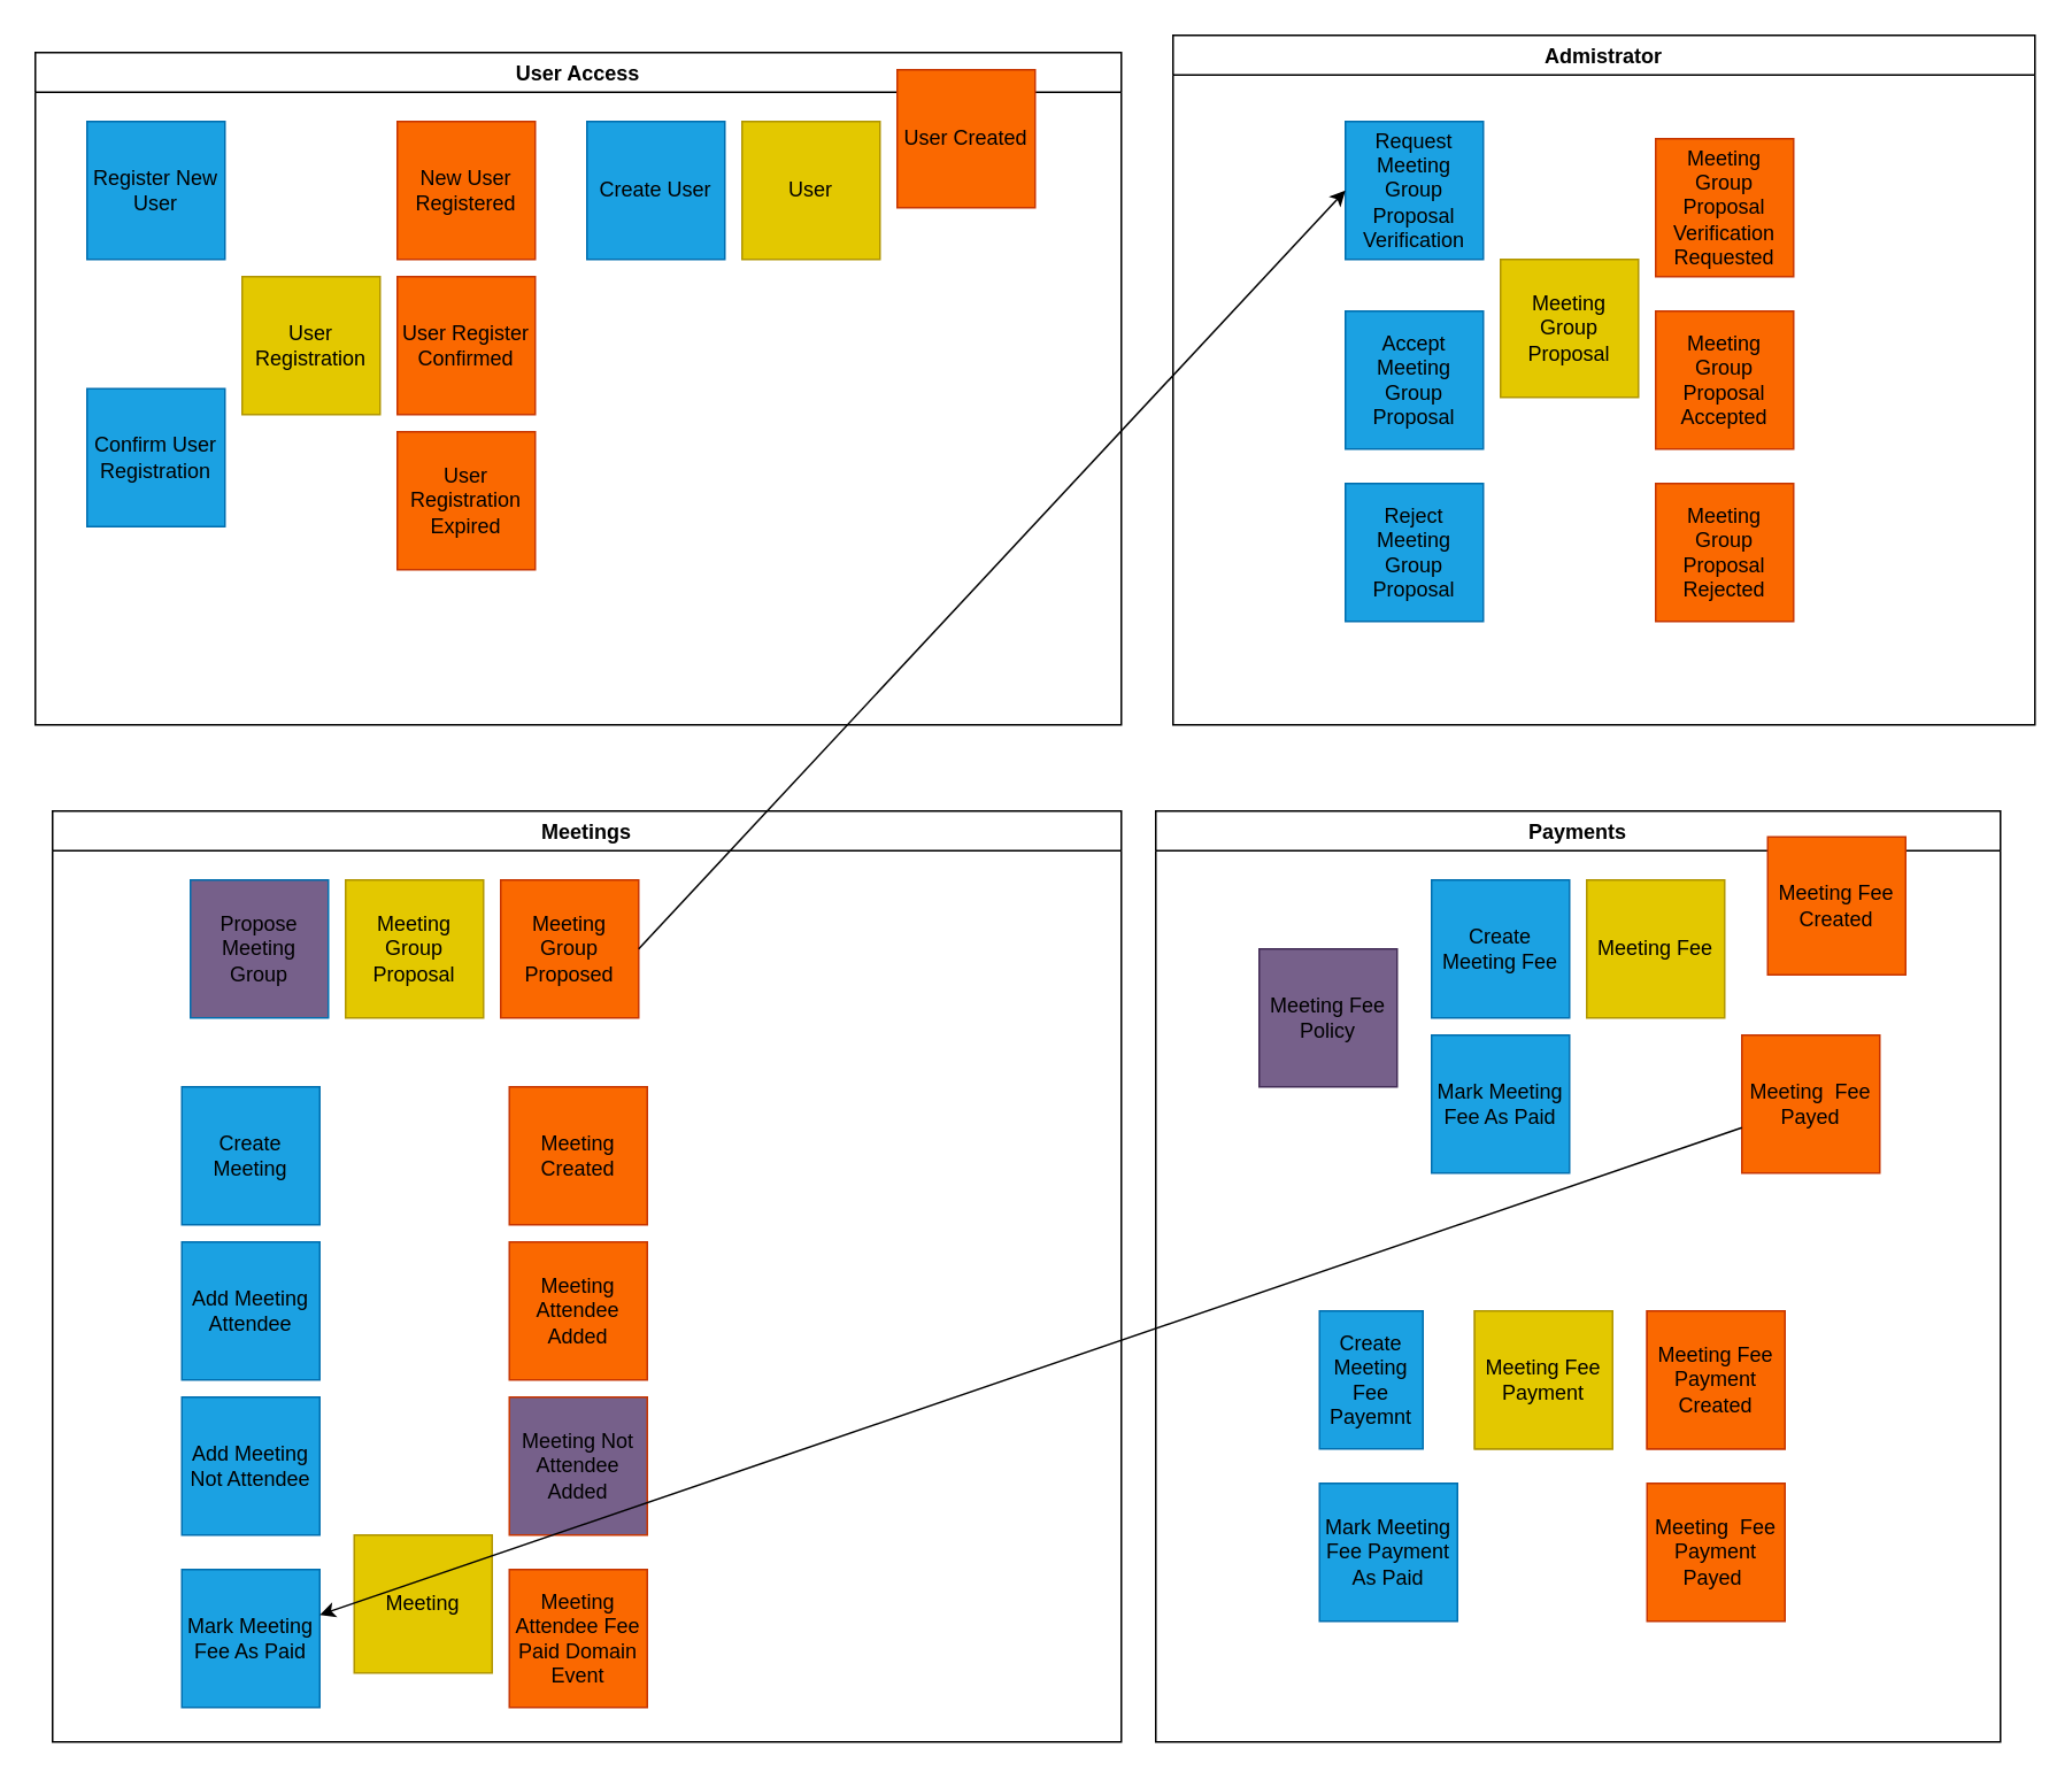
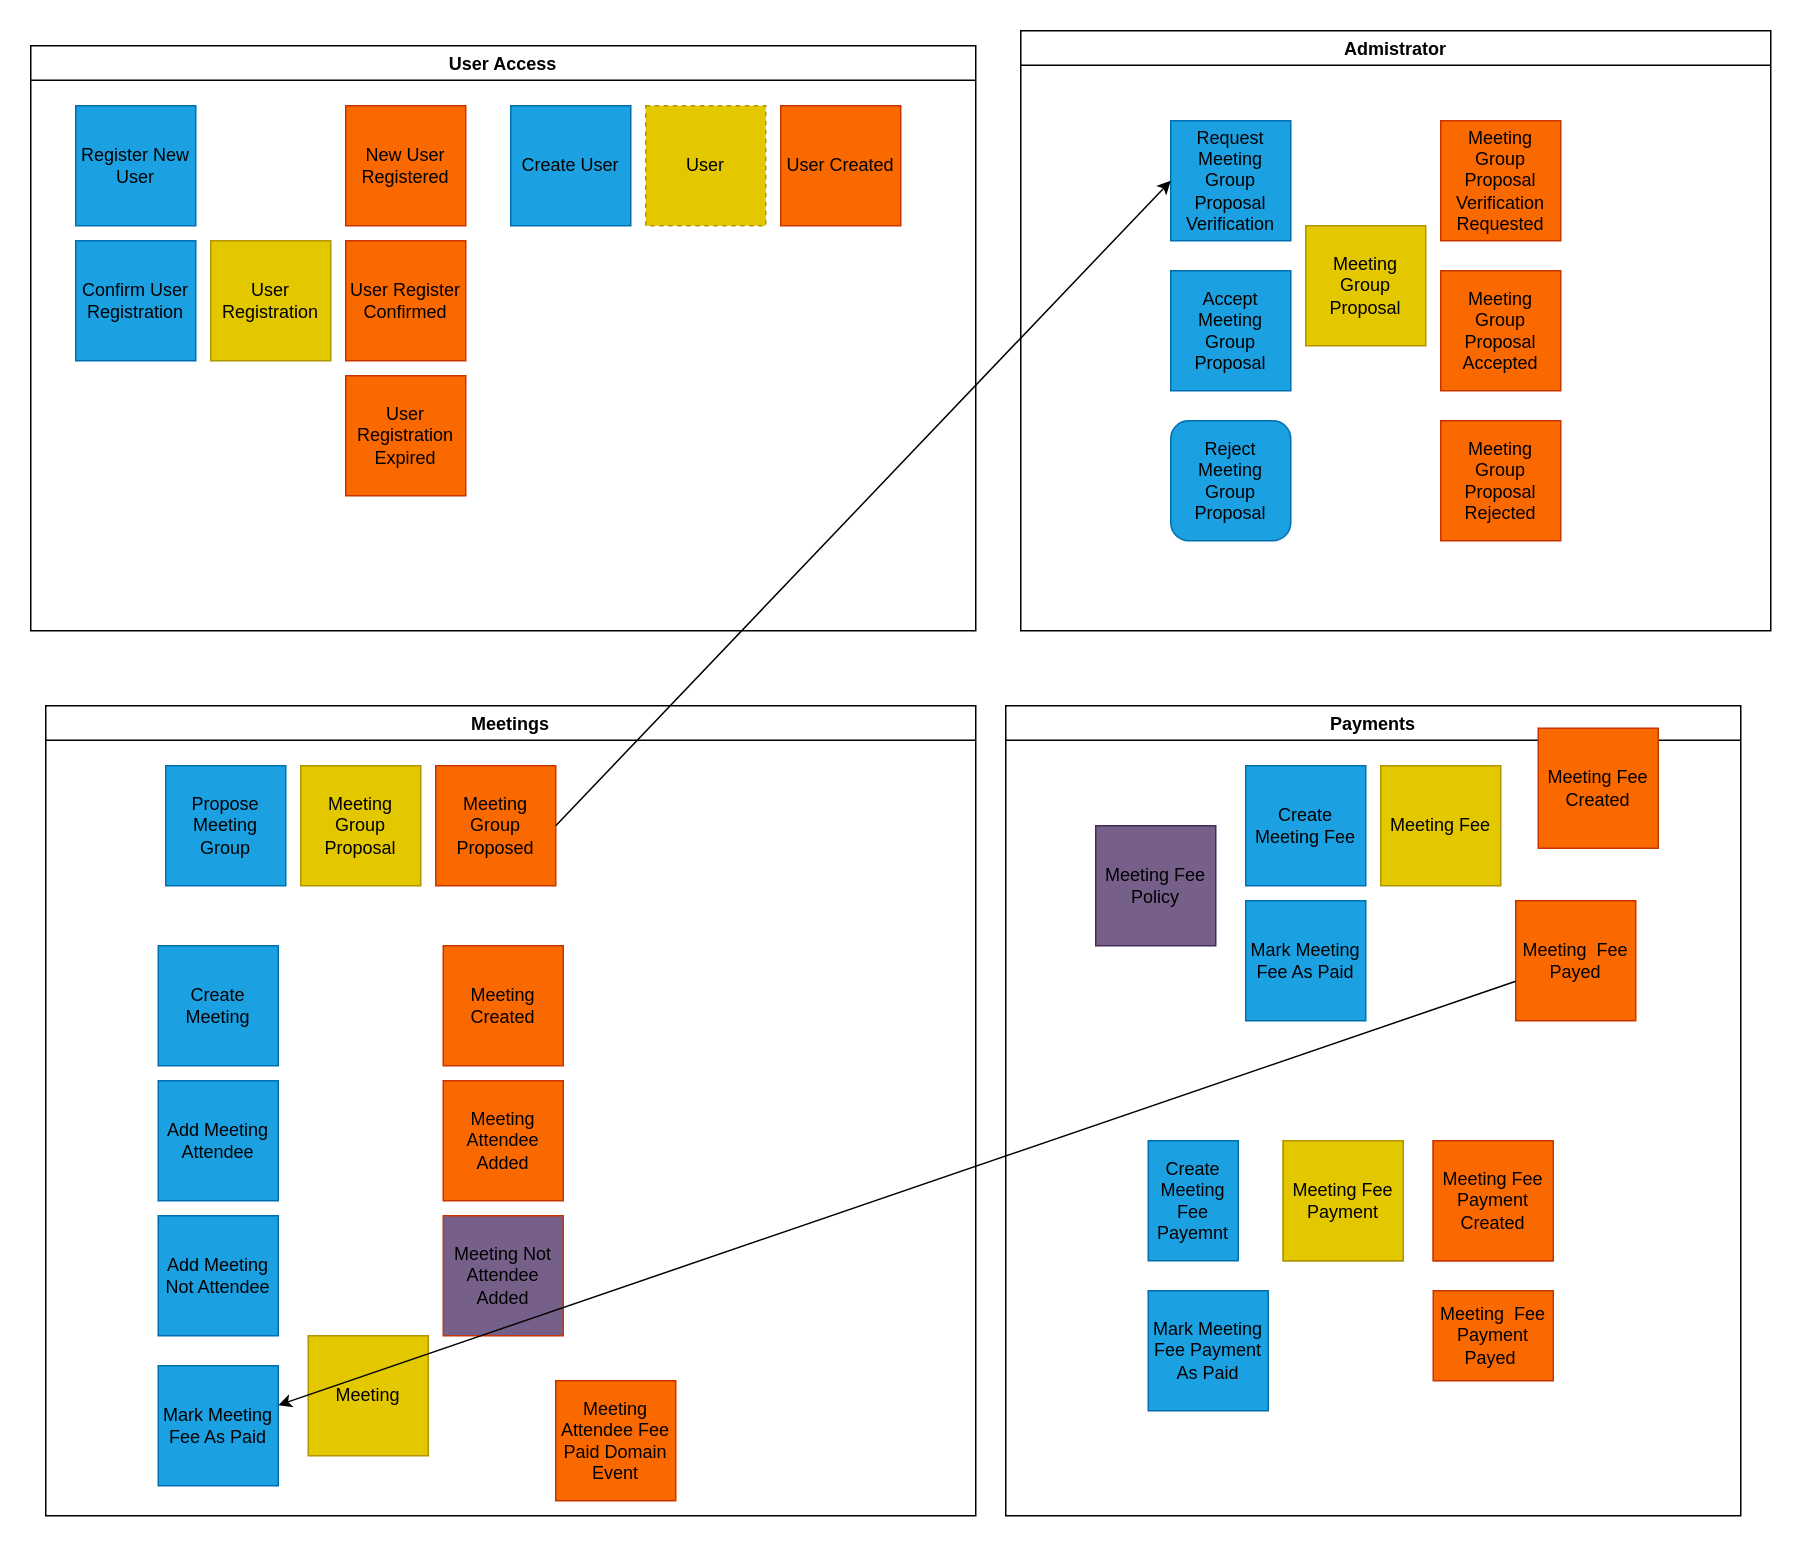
- <mxCell id="6" value="&lt;span style=&quot;color: rgb(0 , 0 , 0)&quot;&gt;User Created&lt;/span&gt;" style="whiteSpace=wrap;html=1;aspect=fixed;fontColor=#000000;fillColor=#fa6800;strokeColor=#C73500;" parent="2" vertex="1"><mxGeometry x="500" y="10" width="80" height="80" as="geometry" /></mxCell>
+ <mxCell id="6" value="&lt;span style=&quot;color: rgb(0 , 0 , 0)&quot;&gt;User Created&lt;/span&gt;" style="whiteSpace=wrap;html=1;aspect=fixed;fontColor=#000000;fillColor=#fa6800;strokeColor=#C73500;" parent="2" vertex="1"><mxGeometry x="500" y="40" width="80" height="80" as="geometry" /></mxCell>
- <mxCell id="7" value="User" style="whiteSpace=wrap;html=1;aspect=fixed;fillColor=#e3c800;fontColor=#000000;strokeColor=#B09500;" parent="2" vertex="1"><mxGeometry x="410" y="40" width="80" height="80" as="geometry" /></mxCell>
+ <mxCell id="7" value="User" style="whiteSpace=wrap;html=1;aspect=fixed;fillColor=#e3c800;fontColor=#000000;strokeColor=#B09500;dashed=1;" parent="2" vertex="1"><mxGeometry x="410" y="40" width="80" height="80" as="geometry" /></mxCell>
- <mxCell id="41" value="Request Meeting Group Proposal Verification" style="whiteSpace=wrap;html=1;aspect=fixed;fontColor=#000000;fillColor=#1ba1e2;strokeColor=#006EAF;" parent="39" vertex="1"><mxGeometry x="100" y="50" width="80" height="80" as="geometry" /></mxCell>
+ <mxCell id="41" value="Request Meeting Group Proposal Verification" style="whiteSpace=wrap;html=1;aspect=fixed;fontColor=#000000;fillColor=#1ba1e2;strokeColor=#006EAF;" parent="39" vertex="1"><mxGeometry x="100" y="60" width="80" height="80" as="geometry" /></mxCell>
- <mxCell id="9" value="Confirm User Registration" style="whiteSpace=wrap;html=1;aspect=fixed;fontColor=#000000;fillColor=#1ba1e2;strokeColor=#006EAF;" parent="2" vertex="1"><mxGeometry x="30" y="195" width="80" height="80" as="geometry" /></mxCell>
+ <mxCell id="9" value="Confirm User Registration" style="whiteSpace=wrap;html=1;aspect=fixed;fontColor=#000000;fillColor=#1ba1e2;strokeColor=#006EAF;" parent="2" vertex="1"><mxGeometry x="30" y="130" width="80" height="80" as="geometry" /></mxCell>
- <mxCell id="45" value="Reject Meeting Group Proposal" style="whiteSpace=wrap;html=1;aspect=fixed;fontColor=#000000;fillColor=#1ba1e2;strokeColor=#006EAF;" parent="39" vertex="1"><mxGeometry x="100" y="260" width="80" height="80" as="geometry" /></mxCell>
+ <mxCell id="45" value="Reject Meeting Group Proposal" style="whiteSpace=wrap;html=1;aspect=fixed;fontColor=#000000;fillColor=#1ba1e2;strokeColor=#006EAF;rounded=1;" parent="39" vertex="1"><mxGeometry x="100" y="260" width="80" height="80" as="geometry" /></mxCell>
- <mxCell id="22" value="Propose Meeting Group" style="whiteSpace=wrap;html=1;aspect=fixed;fontColor=#000000;fillColor=#76608a;strokeColor=#006EAF;" vertex="1" parent="12"><mxGeometry x="80" y="40" width="80" height="80" as="geometry" /></mxCell>
+ <mxCell id="22" value="Propose Meeting Group" style="whiteSpace=wrap;html=1;aspect=fixed;fontColor=#000000;fillColor=#1ba1e2;strokeColor=#006EAF;" vertex="1" parent="12"><mxGeometry x="80" y="40" width="80" height="80" as="geometry" /></mxCell>
- <mxCell id="33" value="&lt;span style=&quot;color: rgb(0 , 0 , 0)&quot;&gt;Meeting&amp;nbsp; Fee Payment Payed&amp;nbsp;&lt;/span&gt;" style="whiteSpace=wrap;html=1;aspect=fixed;fillColor=#fa6800;fontColor=#000000;strokeColor=#C73500;" parent="25" vertex="1"><mxGeometry x="285" y="390" width="80" height="80" as="geometry" /></mxCell>
+ <mxCell id="33" value="&lt;span style=&quot;color: rgb(0 , 0 , 0)&quot;&gt;Meeting&amp;nbsp; Fee Payment Payed&amp;nbsp;&lt;/span&gt;" style="whiteSpace=wrap;html=1;aspect=fixed;fillColor=#fa6800;fontColor=#000000;strokeColor=#C73500;" parent="25" vertex="1"><mxGeometry x="285" y="390" width="80" height="60" as="geometry" /></mxCell>
- <mxCell id="21" value="Meeting Attendee Fee Paid Domain Event" style="whiteSpace=wrap;html=1;aspect=fixed;fillColor=#fa6800;fontColor=#000000;strokeColor=#C73500;" parent="12" vertex="1"><mxGeometry x="265" y="440" width="80" height="80" as="geometry" /></mxCell>
+ <mxCell id="21" value="Meeting Attendee Fee Paid Domain Event" style="whiteSpace=wrap;html=1;aspect=fixed;fillColor=#fa6800;fontColor=#000000;strokeColor=#C73500;" parent="12" vertex="1"><mxGeometry x="340" y="450" width="80" height="80" as="geometry" /></mxCell>
